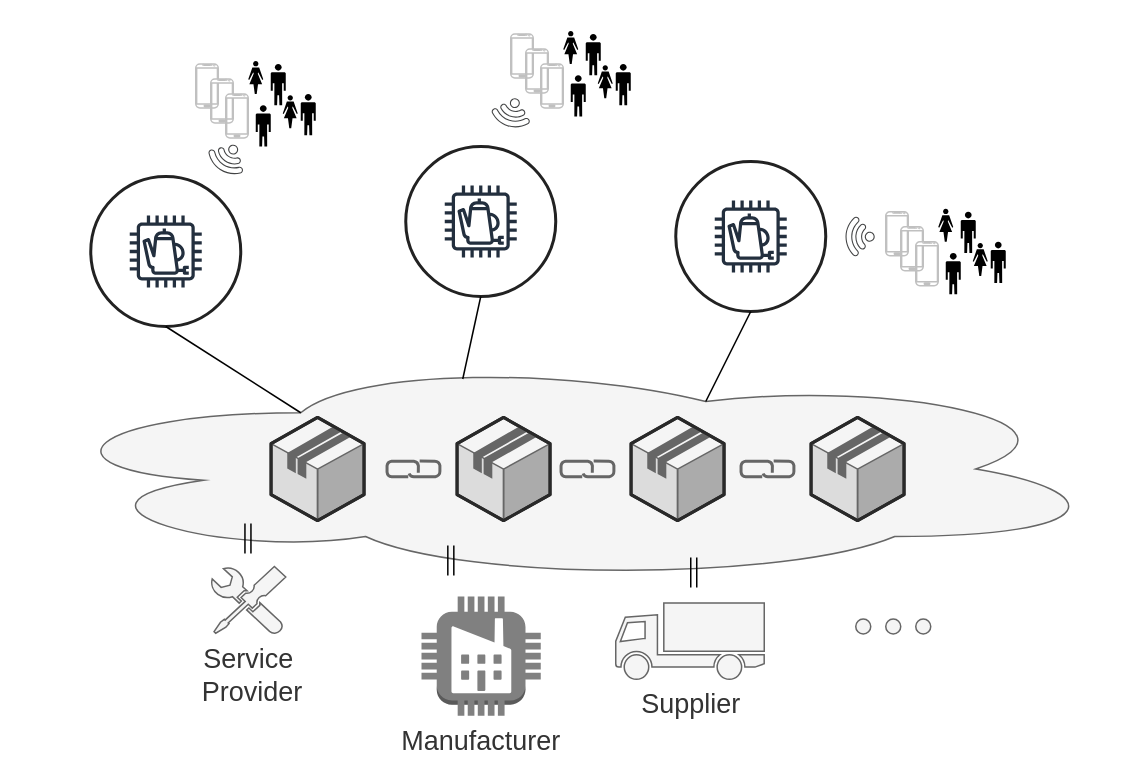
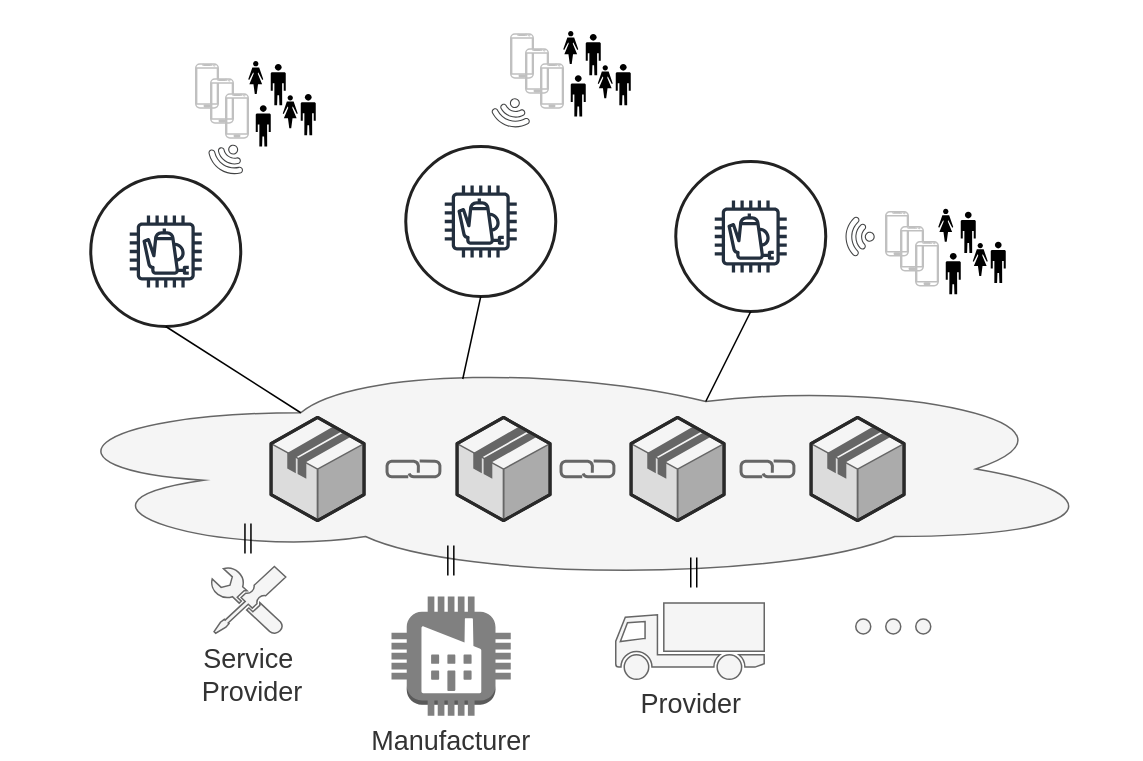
- <mxCell id="54" value="Manufacturer" style="outlineConnect=0;dashed=0;verticalLabelPosition=bottom;verticalAlign=top;align=center;html=1;shape=mxgraph.aws3.factory;fillColor=#808080;strokeColor=#666666;fontColor=#333333;fontSize=18;" parent="1" vertex="1"><mxGeometry x="280.5" y="397" width="79.5" height="79.5" as="geometry" /></mxCell>
+ <mxCell id="54" value="Manufacturer" style="outlineConnect=0;dashed=0;verticalLabelPosition=bottom;verticalAlign=top;align=center;html=1;shape=mxgraph.aws3.factory;fillColor=#808080;strokeColor=#666666;fontColor=#333333;fontSize=18;" parent="1" vertex="1"><mxGeometry x="260.5" y="397" width="79.5" height="79.5" as="geometry" /></mxCell>
- <mxCell id="55" value="Supplier" style="shape=mxgraph.signs.transportation.truck_1;html=1;fillColor=#f5f5f5;strokeColor=#666666;verticalLabelPosition=bottom;verticalAlign=top;align=center;fontColor=#333333;fontSize=18;" parent="1" vertex="1"><mxGeometry x="410" y="401.25" width="99" height="51" as="geometry" /></mxCell>
+ <mxCell id="55" value="Provider" style="shape=mxgraph.signs.transportation.truck_1;html=1;fillColor=#f5f5f5;strokeColor=#666666;verticalLabelPosition=bottom;verticalAlign=top;align=center;fontColor=#333333;fontSize=18;" parent="1" vertex="1"><mxGeometry x="410" y="401.25" width="99" height="51" as="geometry" /></mxCell>
